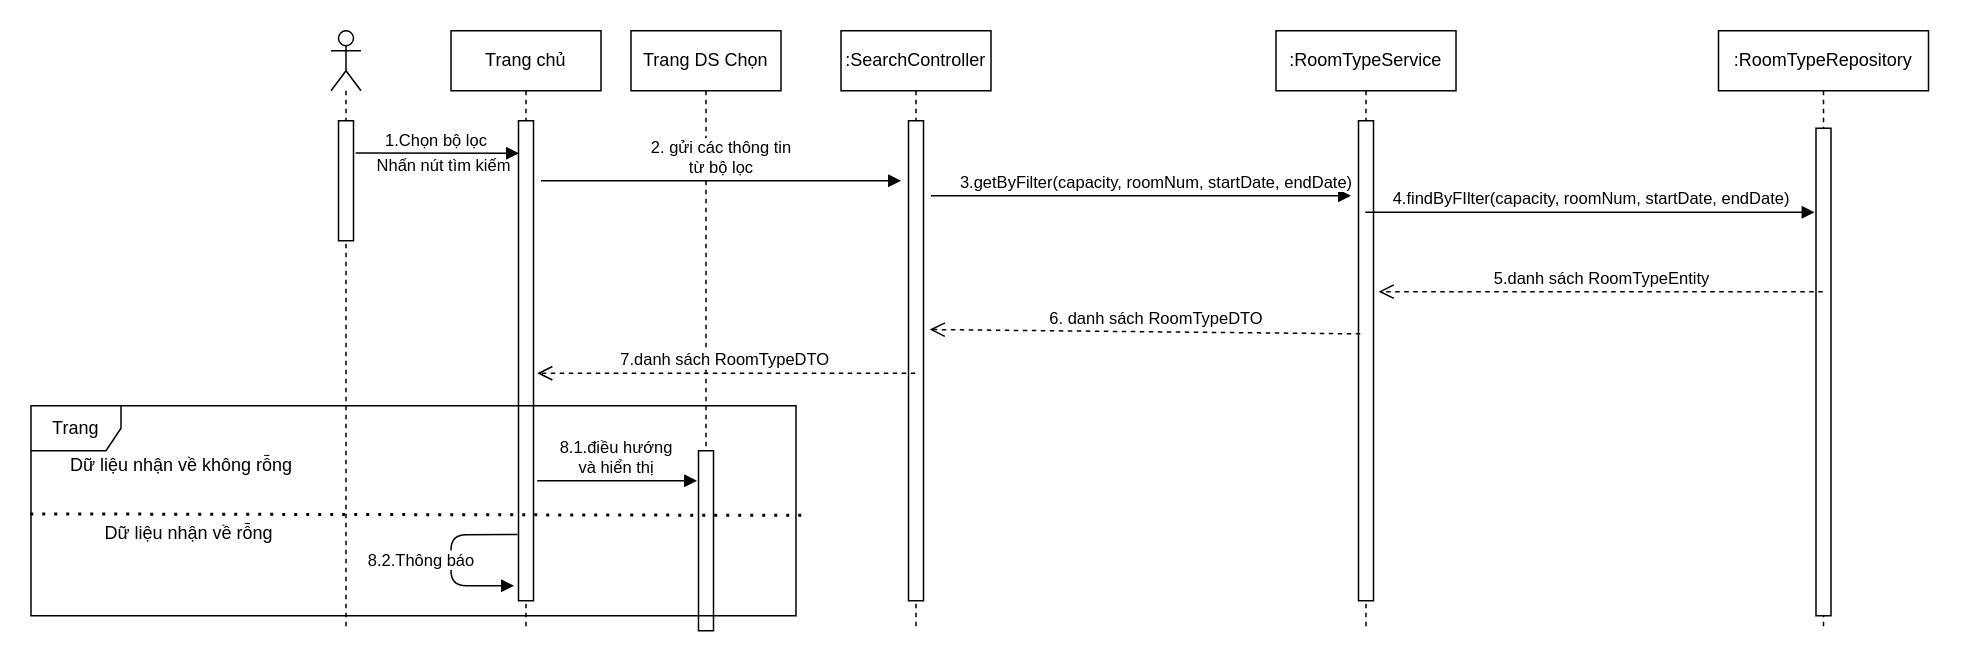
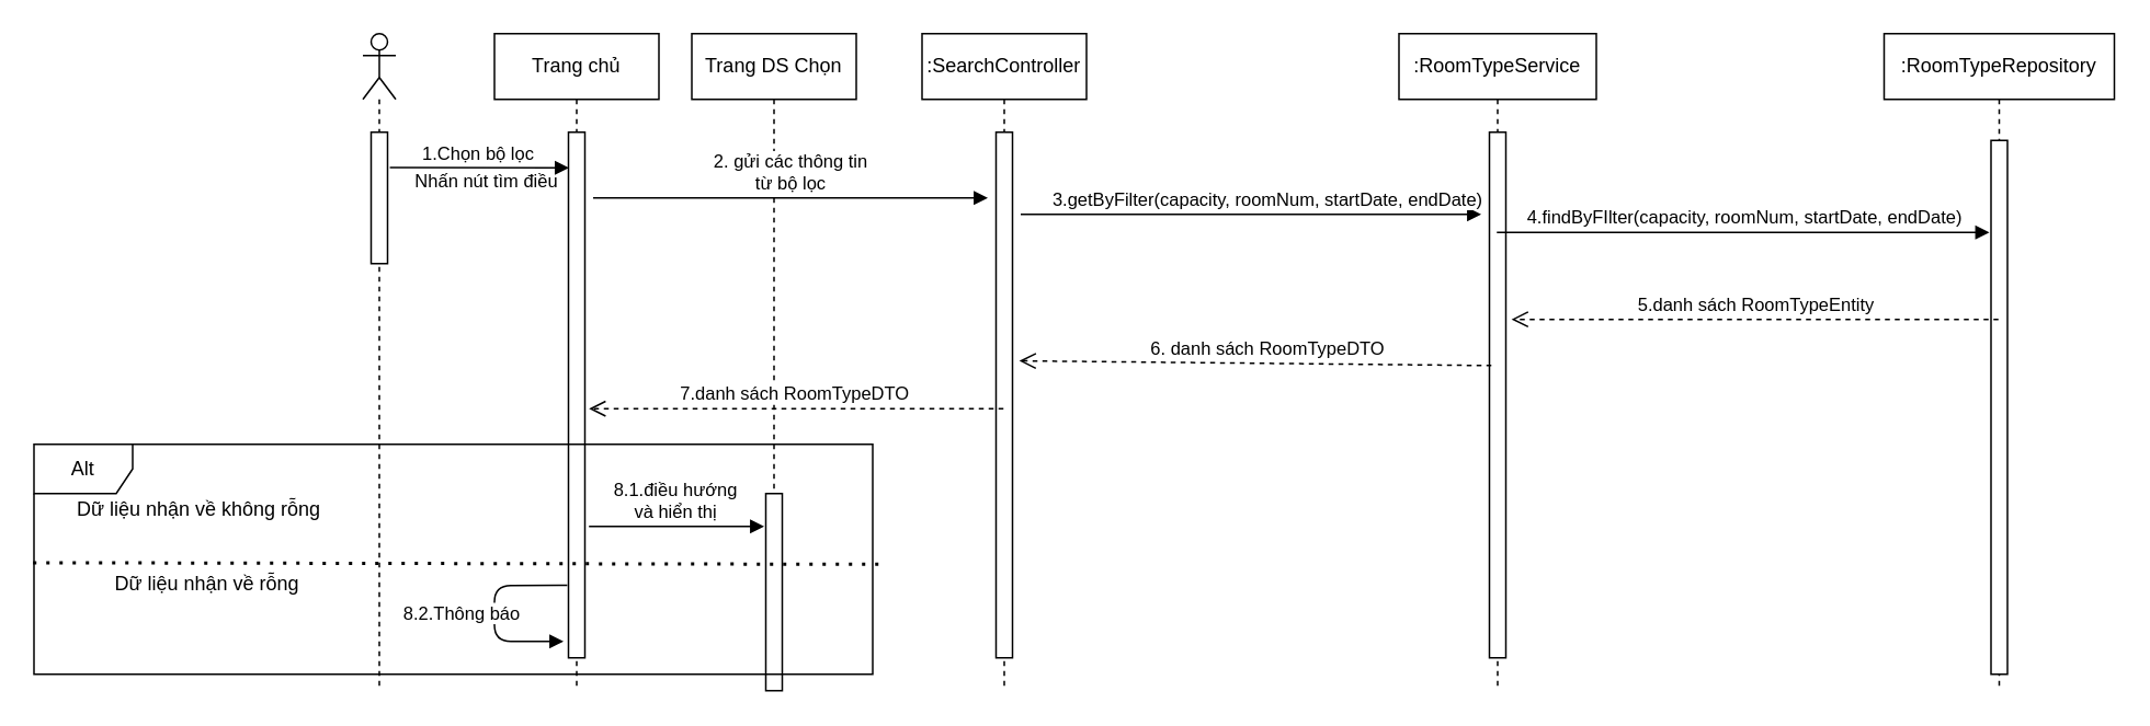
- <mxCell id="9" value="&lt;font style=&quot;font-size: 11px&quot;&gt;Nhấn nút tìm kiếm&lt;/font&gt;" style="text;html=1;align=center;verticalAlign=middle;resizable=0;points=[];autosize=1;strokeColor=none;" parent="1" vertex="1"><mxGeometry x="240" y="100" width="110" height="20" as="geometry" /></mxCell>
+ <mxCell id="9" value="&lt;font style=&quot;font-size: 11px&quot;&gt;Nhấn nút tìm điều&lt;/font&gt;" style="text;html=1;align=center;verticalAlign=middle;resizable=0;points=[];autosize=1;strokeColor=none;" parent="1" vertex="1"><mxGeometry x="240" y="100" width="110" height="20" as="geometry" /></mxCell>
- <mxCell id="23" value="Trang" style="shape=umlFrame;whiteSpace=wrap;html=1;" parent="1" vertex="1"><mxGeometry x="20" y="270" width="510" height="140" as="geometry" /></mxCell>
+ <mxCell id="23" value="Alt" style="shape=umlFrame;whiteSpace=wrap;html=1;" parent="1" vertex="1"><mxGeometry x="20" y="270" width="510" height="140" as="geometry" /></mxCell>
